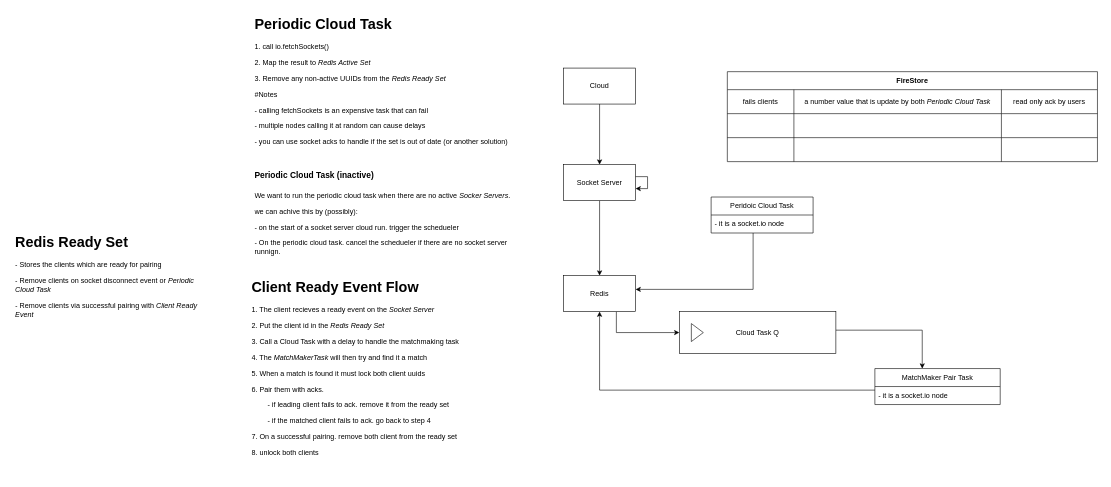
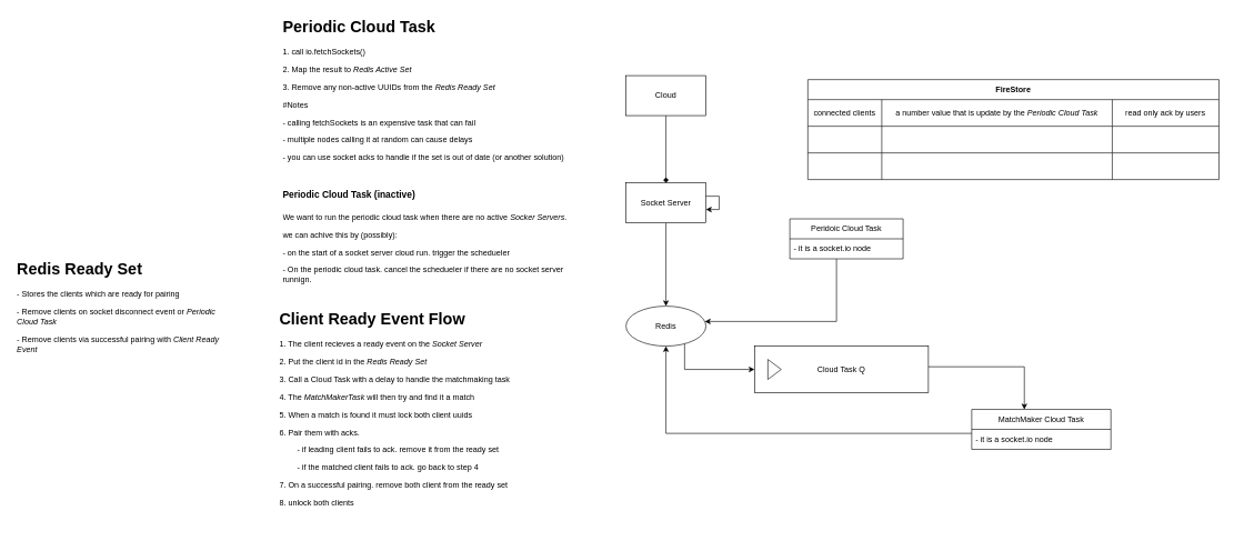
- <mxCell id="23" value="fails clients" style="shape=partialRectangle;html=1;whiteSpace=wrap;connectable=0;fillColor=none;top=0;left=0;bottom=0;right=0;overflow=hidden;" parent="22" vertex="1"><mxGeometry width="111" height="40" as="geometry"><mxRectangle width="111" height="40" as="alternateBounds" /></mxGeometry></mxCell>
+ <mxCell id="23" value="connected clients" style="shape=partialRectangle;html=1;whiteSpace=wrap;connectable=0;fillColor=none;top=0;left=0;bottom=0;right=0;overflow=hidden;" parent="22" vertex="1"><mxGeometry width="111" height="40" as="geometry"><mxRectangle width="111" height="40" as="alternateBounds" /></mxGeometry></mxCell>
- <mxCell id="24" value="a number value that is update by both &lt;i&gt;Periodic Cloud Task&lt;/i&gt;" style="shape=partialRectangle;html=1;whiteSpace=wrap;connectable=0;fillColor=none;top=0;left=0;bottom=0;right=0;overflow=hidden;" parent="22" vertex="1"><mxGeometry x="111" width="346" height="40" as="geometry"><mxRectangle width="346" height="40" as="alternateBounds" /></mxGeometry></mxCell>
+ <mxCell id="24" value="a number value that is update by the &lt;i&gt;Periodic Cloud Task&lt;/i&gt;" style="shape=partialRectangle;html=1;whiteSpace=wrap;connectable=0;fillColor=none;top=0;left=0;bottom=0;right=0;overflow=hidden;" parent="22" vertex="1"><mxGeometry x="111" width="346" height="40" as="geometry"><mxRectangle width="346" height="40" as="alternateBounds" /></mxGeometry></mxCell>
- <mxCell id="7" style="edgeStyle=orthogonalEdgeStyle;rounded=0;orthogonalLoop=1;jettySize=auto;html=1;" parent="1" source="8" target="3" edge="1"><mxGeometry relative="1" as="geometry" /></mxCell>
+ <mxCell id="7" style="edgeStyle=orthogonalEdgeStyle;rounded=0;orthogonalLoop=1;jettySize=auto;html=1;endArrow=diamond;" parent="1" source="8" target="3" edge="1"><mxGeometry relative="1" as="geometry" /></mxCell>
- <mxCell id="6" value="Redis" style="rounded=0;whiteSpace=wrap;html=1;" parent="1" vertex="1"><mxGeometry x="939" y="459" width="120" height="60" as="geometry" /></mxCell>
+ <mxCell id="6" value="Redis" style="ellipse;whiteSpace=wrap;html=1;" parent="1" vertex="1"><mxGeometry x="939" y="459" width="120" height="60" as="geometry" /></mxCell>
- <mxCell id="10" value="MatchMaker Pair Task" style="swimlane;fontStyle=0;childLayout=stackLayout;horizontal=1;startSize=30;horizontalStack=0;resizeParent=1;resizeParentMax=0;resizeLast=0;collapsible=1;marginBottom=0;whiteSpace=wrap;html=1;" parent="1" vertex="1"><mxGeometry x="1458" y="614" width="209" height="60" as="geometry"><mxRectangle x="371" y="583" width="164" height="30" as="alternateBounds" /></mxGeometry></mxCell>
+ <mxCell id="10" value="MatchMaker Cloud Task" style="swimlane;fontStyle=0;childLayout=stackLayout;horizontal=1;startSize=30;horizontalStack=0;resizeParent=1;resizeParentMax=0;resizeLast=0;collapsible=1;marginBottom=0;whiteSpace=wrap;html=1;" parent="1" vertex="1"><mxGeometry x="1458" y="614" width="209" height="60" as="geometry"><mxRectangle x="371" y="583" width="164" height="30" as="alternateBounds" /></mxGeometry></mxCell>
